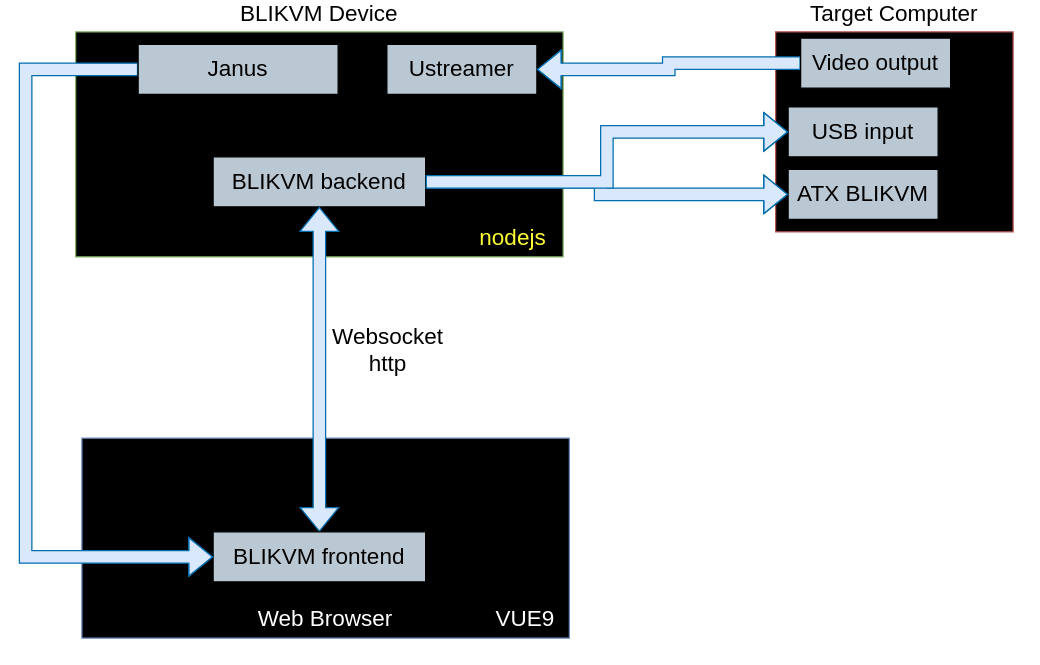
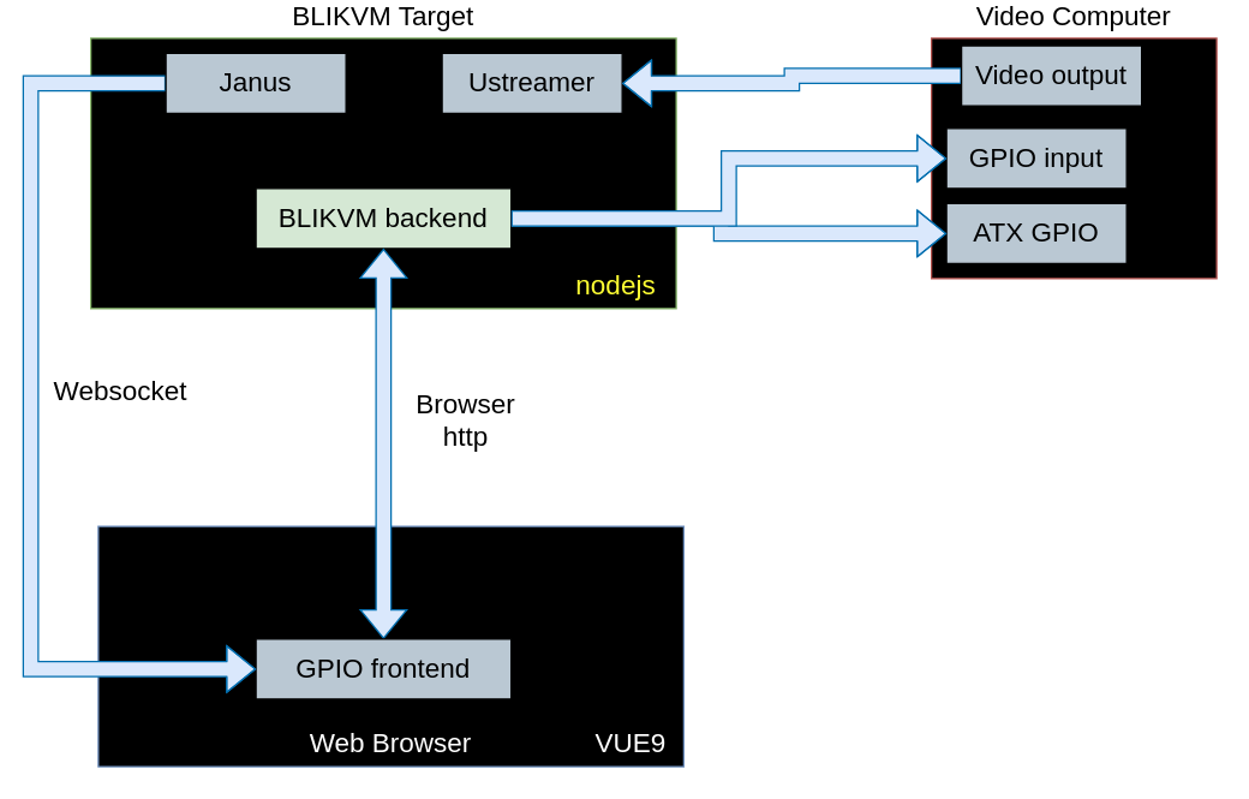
- <mxCell id="2" value="BLIKVM Device" style="rounded=0;whiteSpace=wrap;html=1;fontSize=18;fillColor=#000000;strokeColor=#82b366;labelPosition=center;verticalLabelPosition=top;align=center;verticalAlign=bottom;" parent="1" vertex="1"><mxGeometry x="60" y="20" width="390" height="180" as="geometry" /></mxCell>
+ <mxCell id="2" value="BLIKVM Target" style="rounded=0;whiteSpace=wrap;html=1;fontSize=18;fillColor=#000000;strokeColor=#82b366;labelPosition=center;verticalLabelPosition=top;align=center;verticalAlign=bottom;" parent="1" vertex="1"><mxGeometry x="60" y="20" width="390" height="180" as="geometry" /></mxCell>
- <mxCell id="5" value="&lt;div style=&quot;&quot;&gt;&lt;span style=&quot;background-color: initial;&quot;&gt;Target Computer&lt;/span&gt;&lt;/div&gt;" style="rounded=0;whiteSpace=wrap;html=1;fontSize=18;fillColor=#000000;strokeColor=#b85450;align=center;labelPosition=center;verticalLabelPosition=top;verticalAlign=bottom;horizontal=1;" parent="1" vertex="1"><mxGeometry x="620" y="20" width="190" height="160" as="geometry" /></mxCell>
+ <mxCell id="5" value="&lt;div style=&quot;&quot;&gt;&lt;span style=&quot;background-color: initial;&quot;&gt;Video Computer&lt;/span&gt;&lt;/div&gt;" style="rounded=0;whiteSpace=wrap;html=1;fontSize=18;fillColor=#000000;strokeColor=#b85450;align=center;labelPosition=center;verticalLabelPosition=top;verticalAlign=bottom;horizontal=1;" parent="1" vertex="1"><mxGeometry x="620" y="20" width="190" height="160" as="geometry" /></mxCell>
- <mxCell id="16" value="Janus" style="rounded=0;whiteSpace=wrap;html=1;fontSize=18;fillColor=#BAC8D3;" parent="1" vertex="1"><mxGeometry x="110" y="30" width="160" height="40" as="geometry" /></mxCell>
+ <mxCell id="16" value="Janus" style="rounded=0;whiteSpace=wrap;html=1;fontSize=18;fillColor=#BAC8D3;" parent="1" vertex="1"><mxGeometry x="110" y="30" width="120" height="40" as="geometry" /></mxCell>
- <mxCell id="4" value="Ustreamer" style="rounded=0;whiteSpace=wrap;html=1;fontSize=18;fillColor=#BAC8D3;" parent="1" vertex="1"><mxGeometry x="309" y="30" width="120" height="40" as="geometry" /></mxCell>
+ <mxCell id="4" value="Ustreamer" style="rounded=0;whiteSpace=wrap;html=1;fontSize=18;fillColor=#BAC8D3;" parent="1" vertex="1"><mxGeometry x="294" y="30" width="120" height="40" as="geometry" /></mxCell>
- <mxCell id="8" value="USB input" style="rounded=0;whiteSpace=wrap;html=1;fontSize=18;fillColor=#BAC8D3;" parent="1" vertex="1"><mxGeometry x="630" y="80" width="120" height="40" as="geometry" /></mxCell>
+ <mxCell id="8" value="GPIO input" style="rounded=0;whiteSpace=wrap;html=1;fontSize=18;fillColor=#BAC8D3;" parent="1" vertex="1"><mxGeometry x="630" y="80" width="120" height="40" as="geometry" /></mxCell>
- <mxCell id="11" value="BLIKVM backend" style="rounded=0;whiteSpace=wrap;html=1;fontSize=18;fillColor=#BAC8D3;" parent="1" vertex="1"><mxGeometry x="170" y="120" width="170" height="40" as="geometry" /></mxCell>
+ <mxCell id="11" value="BLIKVM backend" style="rounded=0;whiteSpace=wrap;html=1;fontSize=18;fillColor=#d5e8d4;" parent="1" vertex="1"><mxGeometry x="170" y="120" width="170" height="40" as="geometry" /></mxCell>
- <mxCell id="9" value="ATX BLIKVM" style="rounded=0;whiteSpace=wrap;html=1;fontSize=18;fillColor=#BAC8D3;" parent="1" vertex="1"><mxGeometry x="630" y="130" width="120" height="40" as="geometry" /></mxCell>
+ <mxCell id="9" value="ATX GPIO" style="rounded=0;whiteSpace=wrap;html=1;fontSize=18;fillColor=#BAC8D3;" parent="1" vertex="1"><mxGeometry x="630" y="130" width="120" height="40" as="geometry" /></mxCell>
+ <mxCell id="19" value="&lt;font color=&quot;#000000&quot;&gt;Websocket&lt;/font&gt;" style="text;html=1;strokeColor=none;fillColor=none;align=center;verticalAlign=middle;whiteSpace=wrap;rounded=0;fontSize=18;fontColor=#FFFF33;" parent="1" vertex="1"><mxGeometry x="50" y="240" width="60" height="30" as="geometry" /></mxCell>
- <mxCell id="20" value="&lt;font color=&quot;#000000&quot;&gt;Websocket&lt;/font&gt;&lt;div&gt;&lt;font color=&quot;#000000&quot;&gt;http&lt;/font&gt;&lt;/div&gt;" style="text;html=1;strokeColor=none;fillColor=none;align=center;verticalAlign=middle;whiteSpace=wrap;rounded=0;fontSize=18;fontColor=#FFFF33;" parent="1" vertex="1"><mxGeometry x="280" y="260" width="60" height="30" as="geometry" /></mxCell>
+ <mxCell id="20" value="&lt;font color=&quot;#000000&quot;&gt;Browser&lt;/font&gt;&lt;div&gt;&lt;font color=&quot;#000000&quot;&gt;http&lt;/font&gt;&lt;/div&gt;" style="text;html=1;strokeColor=none;fillColor=none;align=center;verticalAlign=middle;whiteSpace=wrap;rounded=0;fontSize=18;fontColor=#FFFF33;" parent="1" vertex="1"><mxGeometry x="280" y="260" width="60" height="30" as="geometry" /></mxCell>
- <mxCell id="14" value="BLIKVM frontend" style="rounded=0;whiteSpace=wrap;html=1;fontSize=18;fillColor=#BAC8D3;" parent="1" vertex="1"><mxGeometry x="170" y="420" width="170" height="40" as="geometry" /></mxCell>
+ <mxCell id="14" value="GPIO frontend" style="rounded=0;whiteSpace=wrap;html=1;fontSize=18;fillColor=#BAC8D3;" parent="1" vertex="1"><mxGeometry x="170" y="420" width="170" height="40" as="geometry" /></mxCell>
